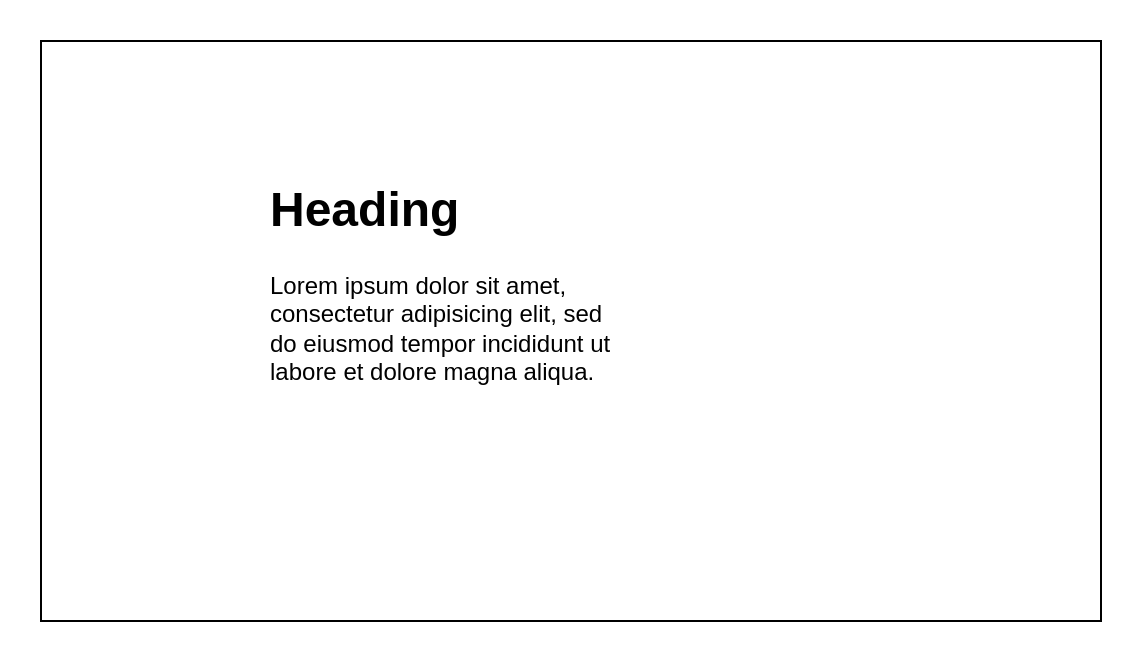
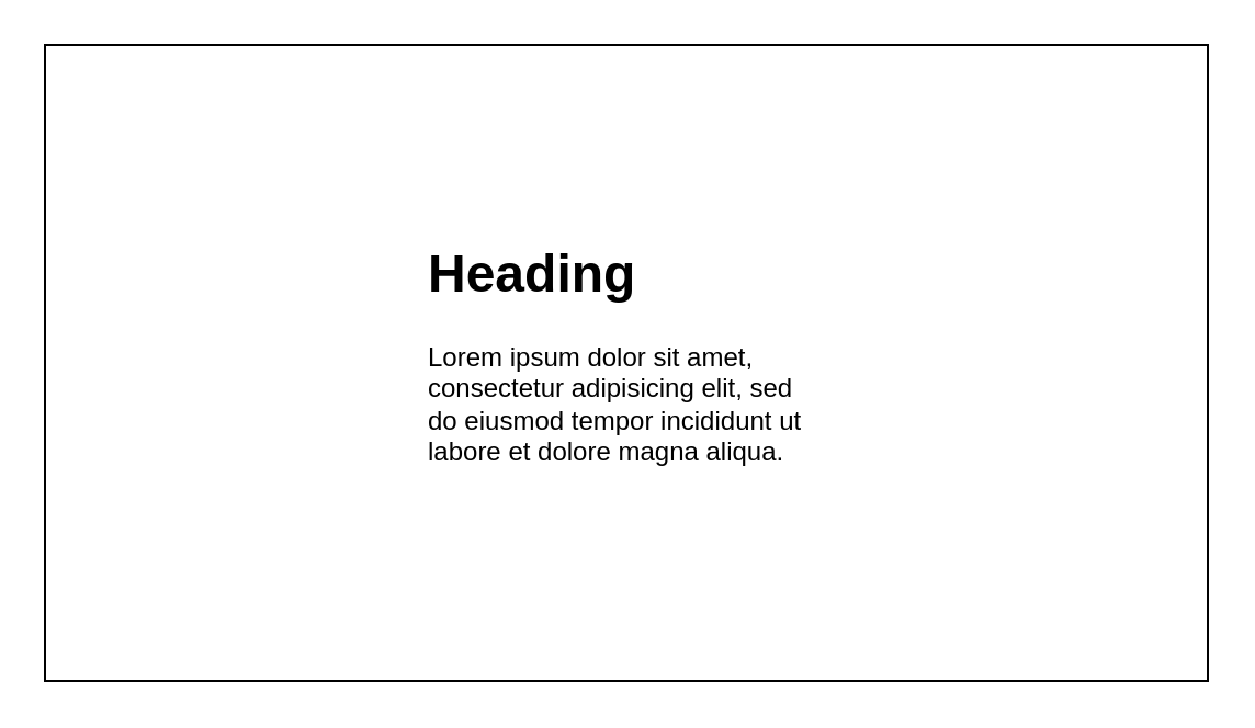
- <mxCell id="3" value="&lt;h1&gt;Heading&lt;/h1&gt;&lt;p&gt;Lorem ipsum dolor sit amet, consectetur adipisicing elit, sed do eiusmod tempor incididunt ut labore et dolore magna aliqua.&lt;/p&gt;" style="text;html=1;strokeColor=none;fillColor=none;spacing=5;spacingTop=-20;whiteSpace=wrap;overflow=hidden;rounded=0;" vertex="1" parent="1"><mxGeometry x="130" y="85" width="190" height="120" as="geometry" /></mxCell>
+ <mxCell id="3" value="&lt;h1&gt;Heading&lt;/h1&gt;&lt;p&gt;Lorem ipsum dolor sit amet, consectetur adipisicing elit, sed do eiusmod tempor incididunt ut labore et dolore magna aliqua.&lt;/p&gt;" style="text;html=1;strokeColor=none;fillColor=none;spacing=5;spacingTop=-20;whiteSpace=wrap;overflow=hidden;rounded=0;" vertex="1" parent="1"><mxGeometry x="190" y="105" width="190" height="120" as="geometry" /></mxCell>
